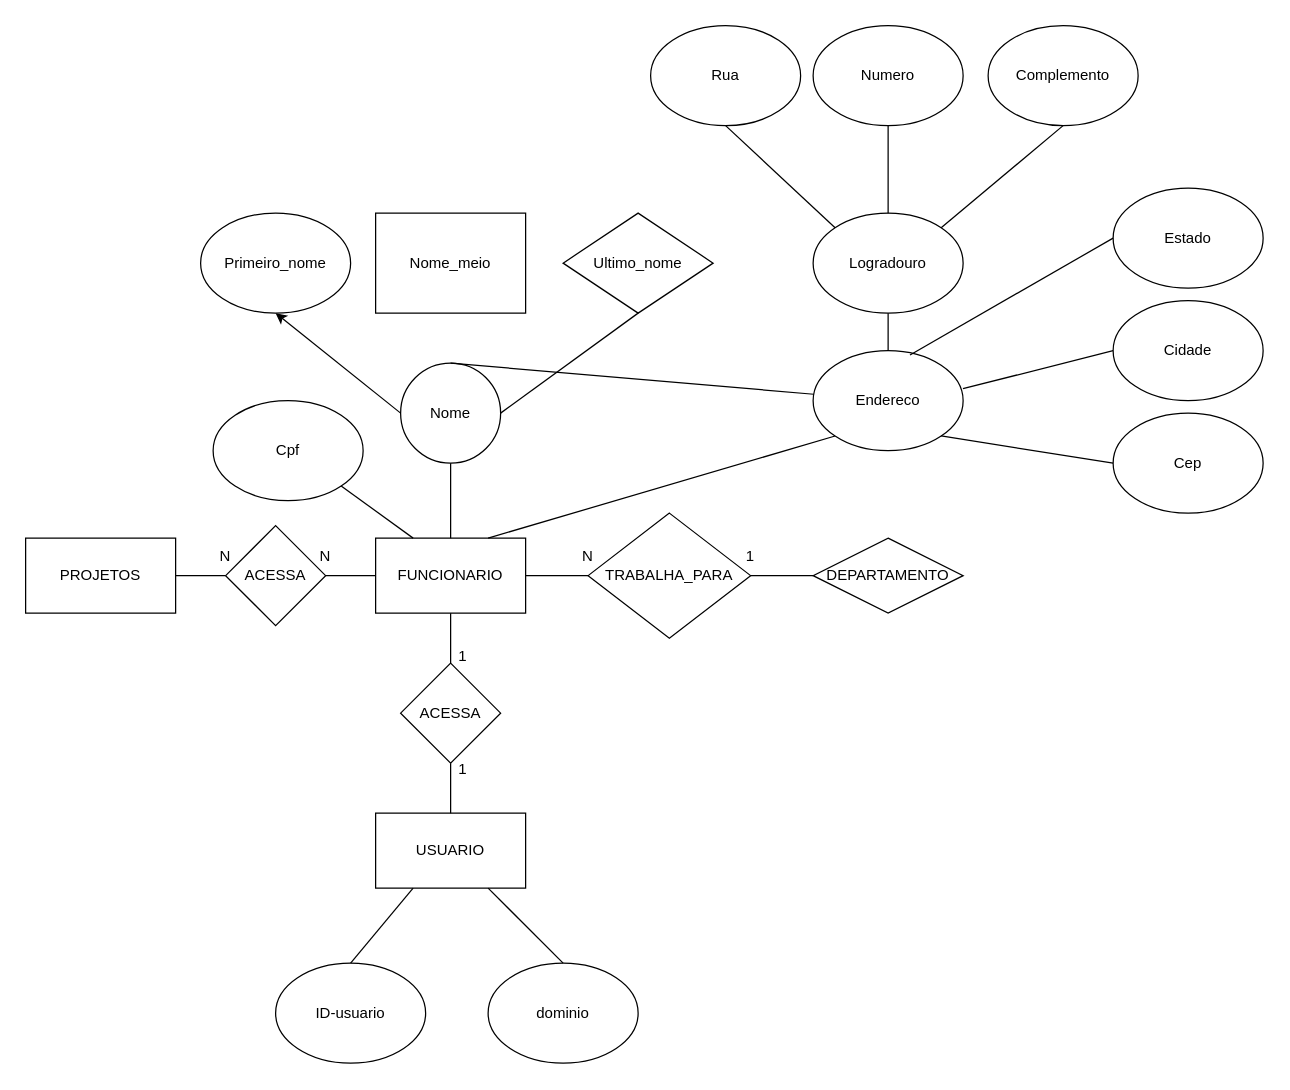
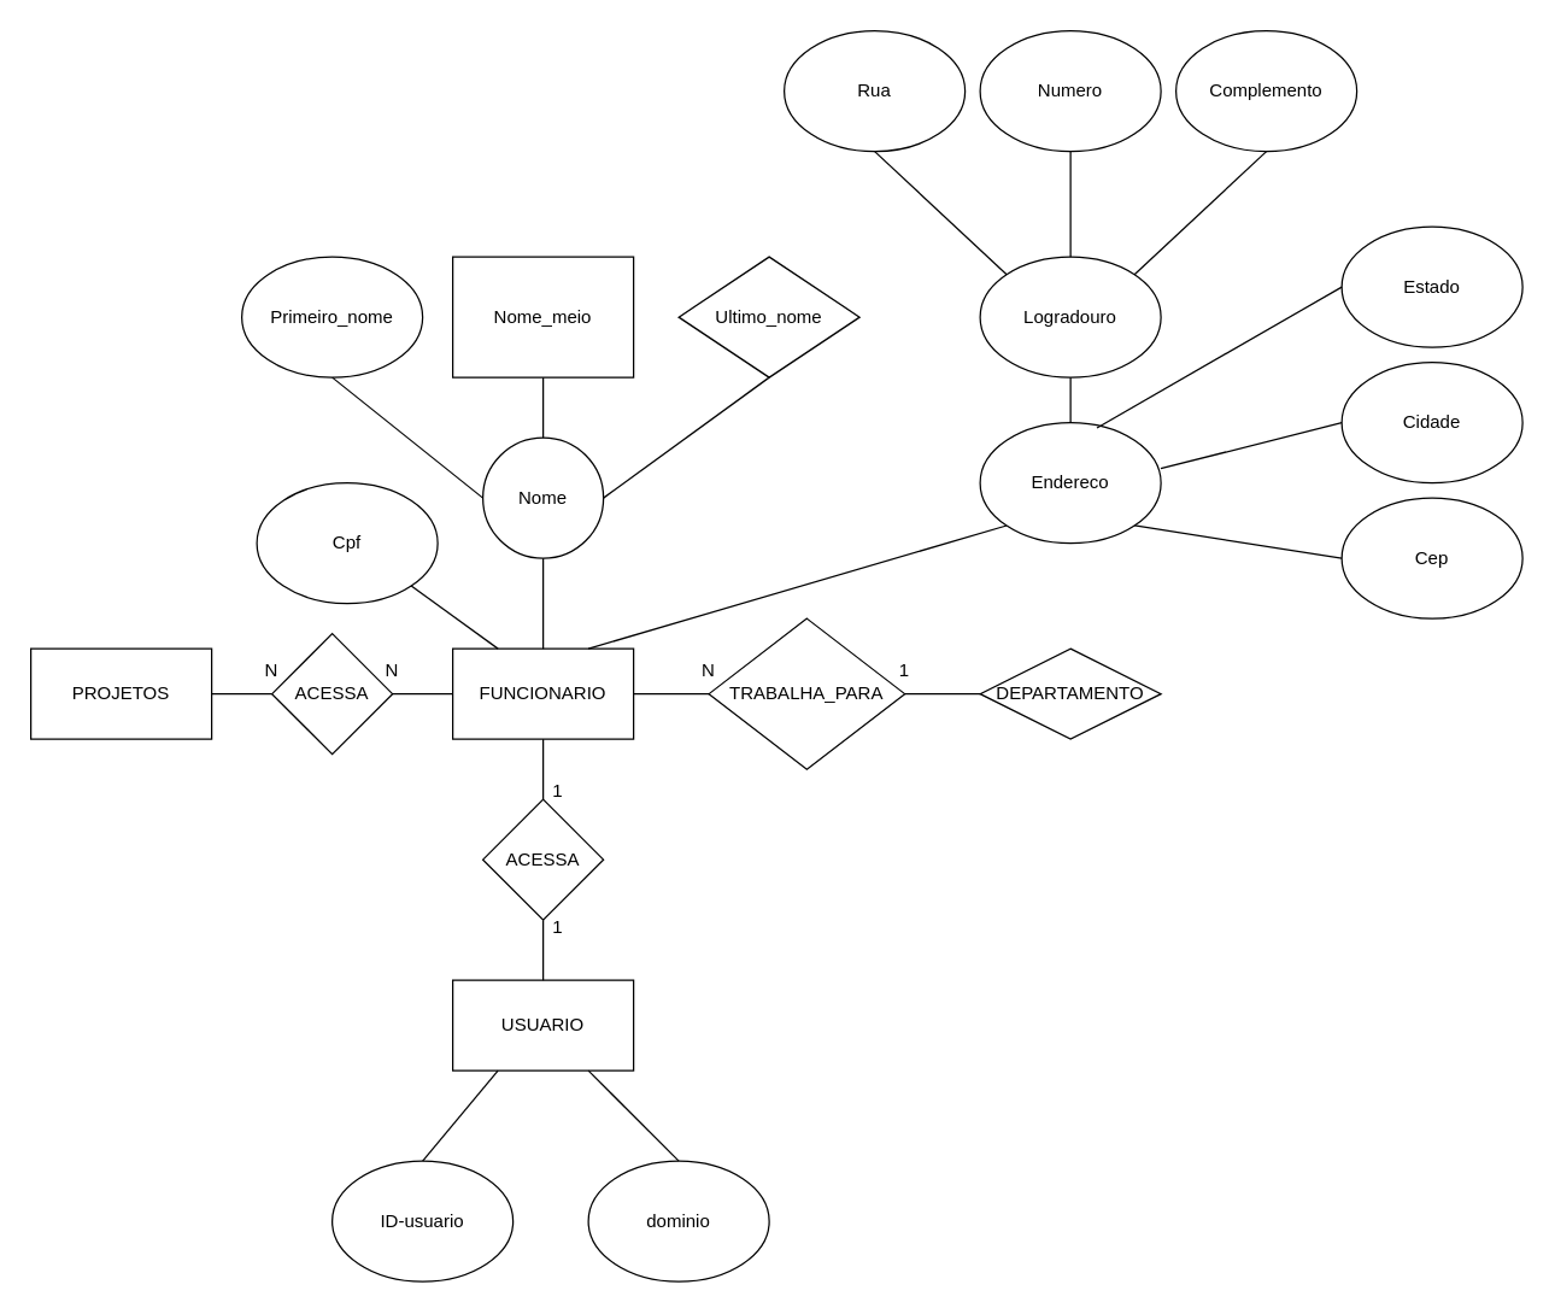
- <mxCell id="17" value="Complemento" style="ellipse;whiteSpace=wrap;html=1;" vertex="1" parent="1"><mxGeometry x="790" y="20" width="120" height="80" as="geometry" /></mxCell>
+ <mxCell id="17" value="Complemento" style="ellipse;whiteSpace=wrap;html=1;" vertex="1" parent="1"><mxGeometry x="780" y="20" width="120" height="80" as="geometry" /></mxCell>
- <mxCell id="8" value="" style="endArrow=classic;html=1;entryX=0.5;entryY=1;entryDx=0;entryDy=0;exitX=0;exitY=0.5;exitDx=0;exitDy=0;" edge="1" parent="1" source="3" target="5"><mxGeometry width="50" height="50" relative="1" as="geometry"><mxPoint x="360" y="280" as="sourcePoint" /><mxPoint x="410" y="230" as="targetPoint" /></mxGeometry></mxCell>
+ <mxCell id="8" value="" style="endArrow=none;html=1;entryX=0.5;entryY=1;entryDx=0;entryDy=0;exitX=0;exitY=0.5;exitDx=0;exitDy=0;" edge="1" parent="1" source="3" target="5"><mxGeometry width="50" height="50" relative="1" as="geometry"><mxPoint x="360" y="280" as="sourcePoint" /><mxPoint x="410" y="230" as="targetPoint" /></mxGeometry></mxCell>
- <mxCell id="9" value="" style="endArrow=none;html=1;exitX=0.5;exitY=0;exitDx=0;exitDy=0;" edge="1" parent="1" source="3" target="14"><mxGeometry width="50" height="50" relative="1" as="geometry"><mxPoint x="360" y="280" as="sourcePoint" /><mxPoint x="410" y="230" as="targetPoint" /></mxGeometry></mxCell>
+ <mxCell id="9" value="" style="endArrow=none;html=1;entryX=0.5;entryY=1;entryDx=0;entryDy=0;exitX=0.5;exitY=0;exitDx=0;exitDy=0;" edge="1" parent="1" source="3" target="6"><mxGeometry width="50" height="50" relative="1" as="geometry"><mxPoint x="360" y="280" as="sourcePoint" /><mxPoint x="410" y="230" as="targetPoint" /></mxGeometry></mxCell>
